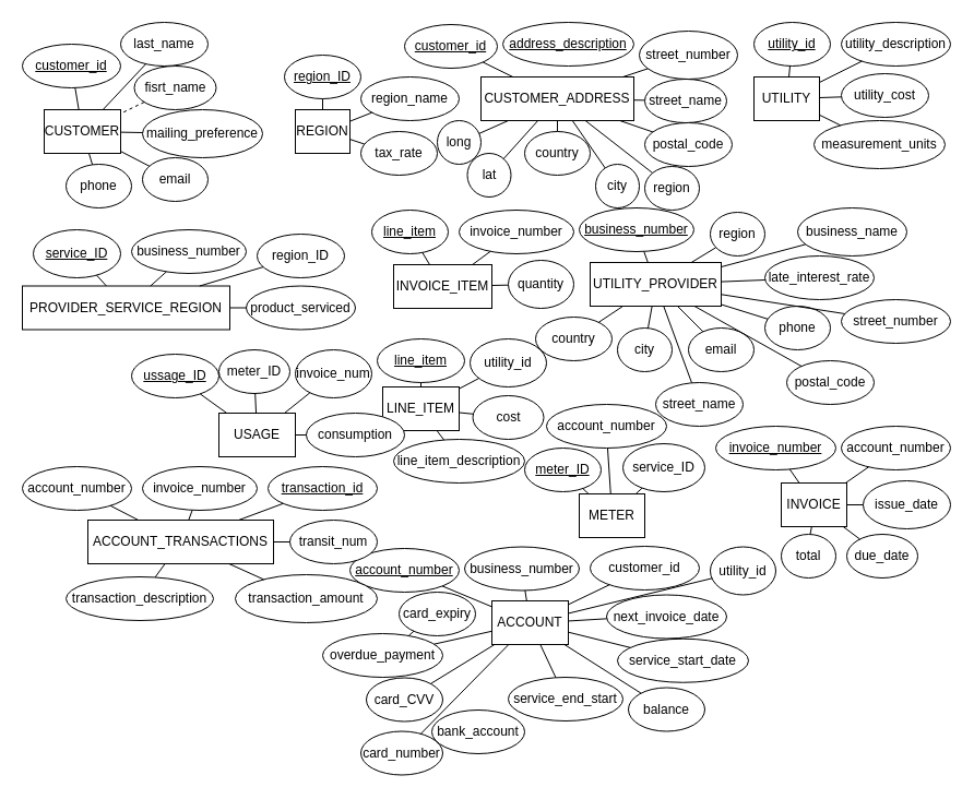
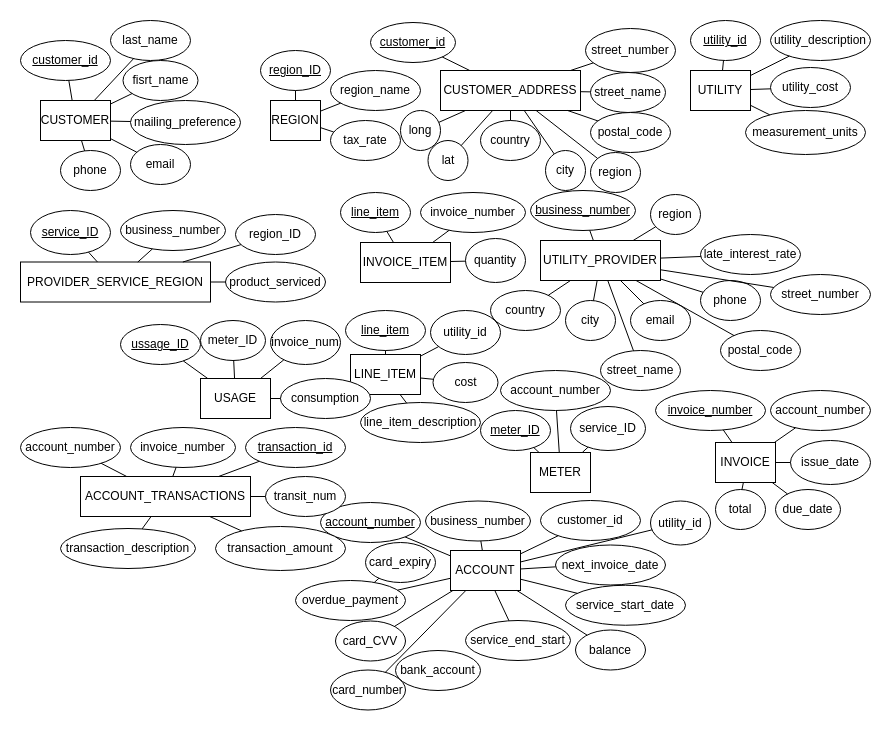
- <mxCell id="133" value="&lt;u&gt;address_description&lt;/u&gt;" style="ellipse;whiteSpace=wrap;html=1;align=center;" parent="125" vertex="1"><mxGeometry x="90" width="120" height="40" as="geometry" /></mxCell>
- <mxCell id="107" value="" style="endArrow=none;html=1;rounded=0;dashed=1;" parent="103" source="105" target="104" edge="1"><mxGeometry relative="1" as="geometry"><mxPoint x="240" y="330" as="sourcePoint" /><mxPoint x="400" y="330" as="targetPoint" /></mxGeometry></mxCell>
+ <mxCell id="107" value="" style="endArrow=none;html=1;rounded=0;" parent="103" source="105" target="104" edge="1"><mxGeometry relative="1" as="geometry"><mxPoint x="240" y="330" as="sourcePoint" /><mxPoint x="400" y="330" as="targetPoint" /></mxGeometry></mxCell>
- <mxCell id="8" value="business_name" style="ellipse;whiteSpace=wrap;html=1;align=center;" parent="2" vertex="1"><mxGeometry x="240" width="100" height="44" as="geometry" /></mxCell>
- <mxCell id="11" value="" style="endArrow=none;html=1;rounded=0;" parent="2" source="3" target="8" edge="1"><mxGeometry width="50" height="50" relative="1" as="geometry"><mxPoint x="470" y="360" as="sourcePoint" /><mxPoint x="520" y="310" as="targetPoint" /></mxGeometry></mxCell>
